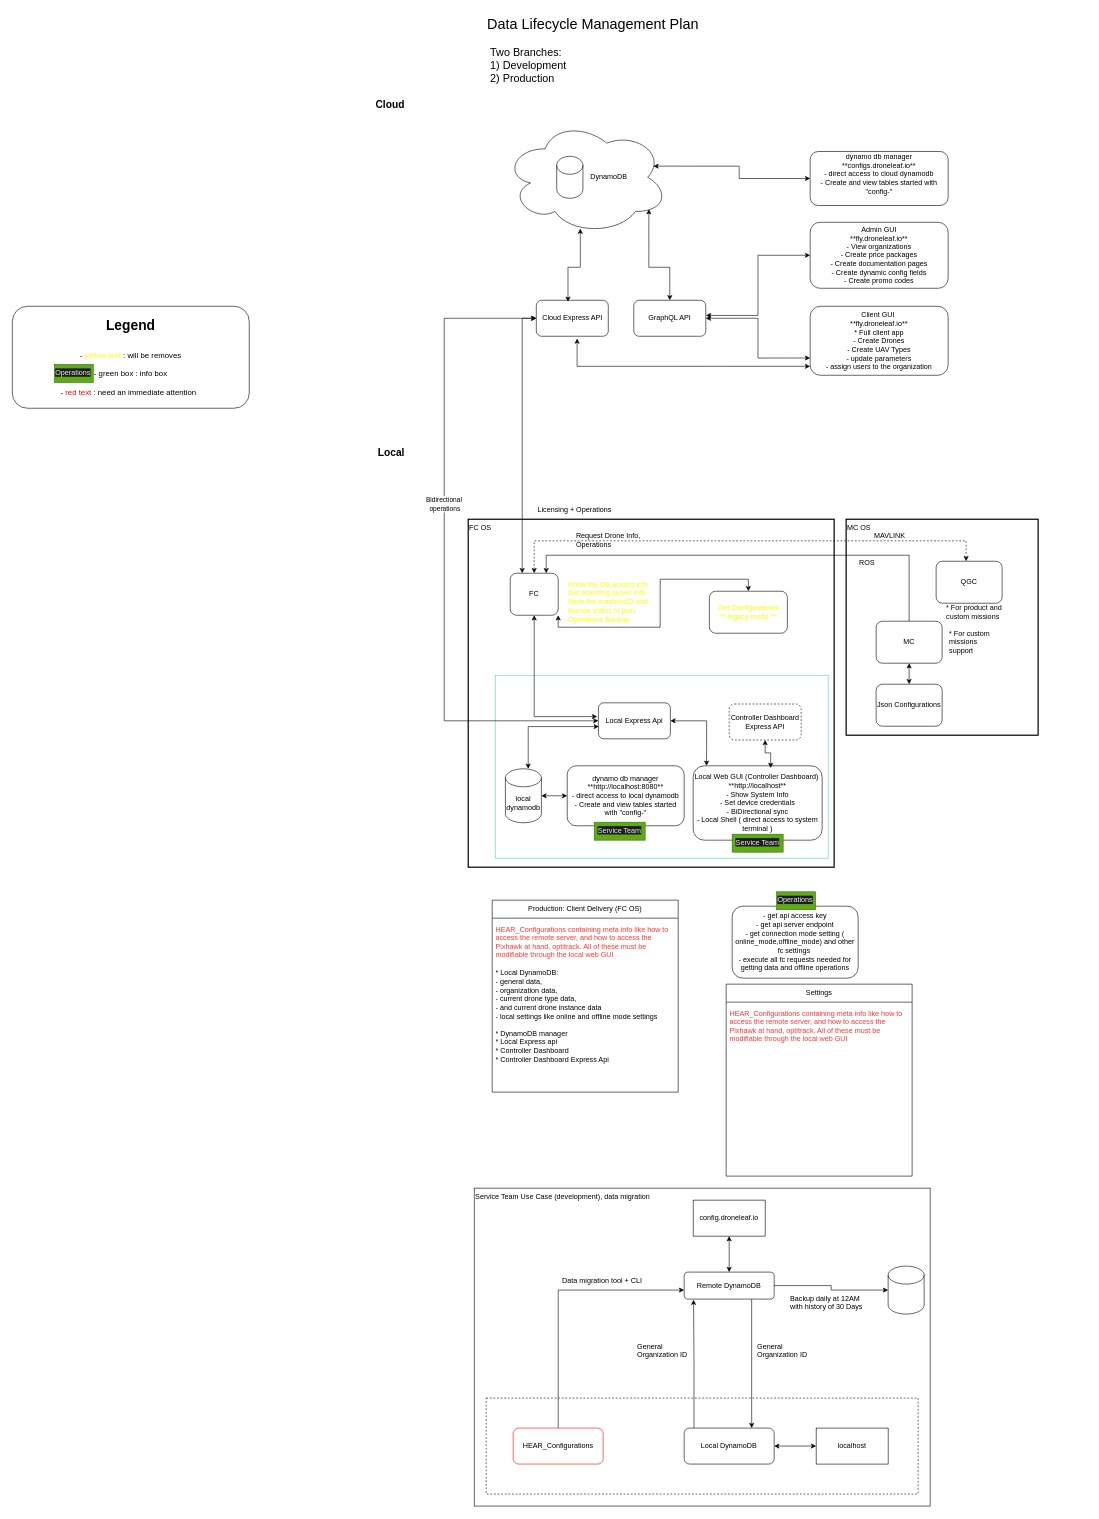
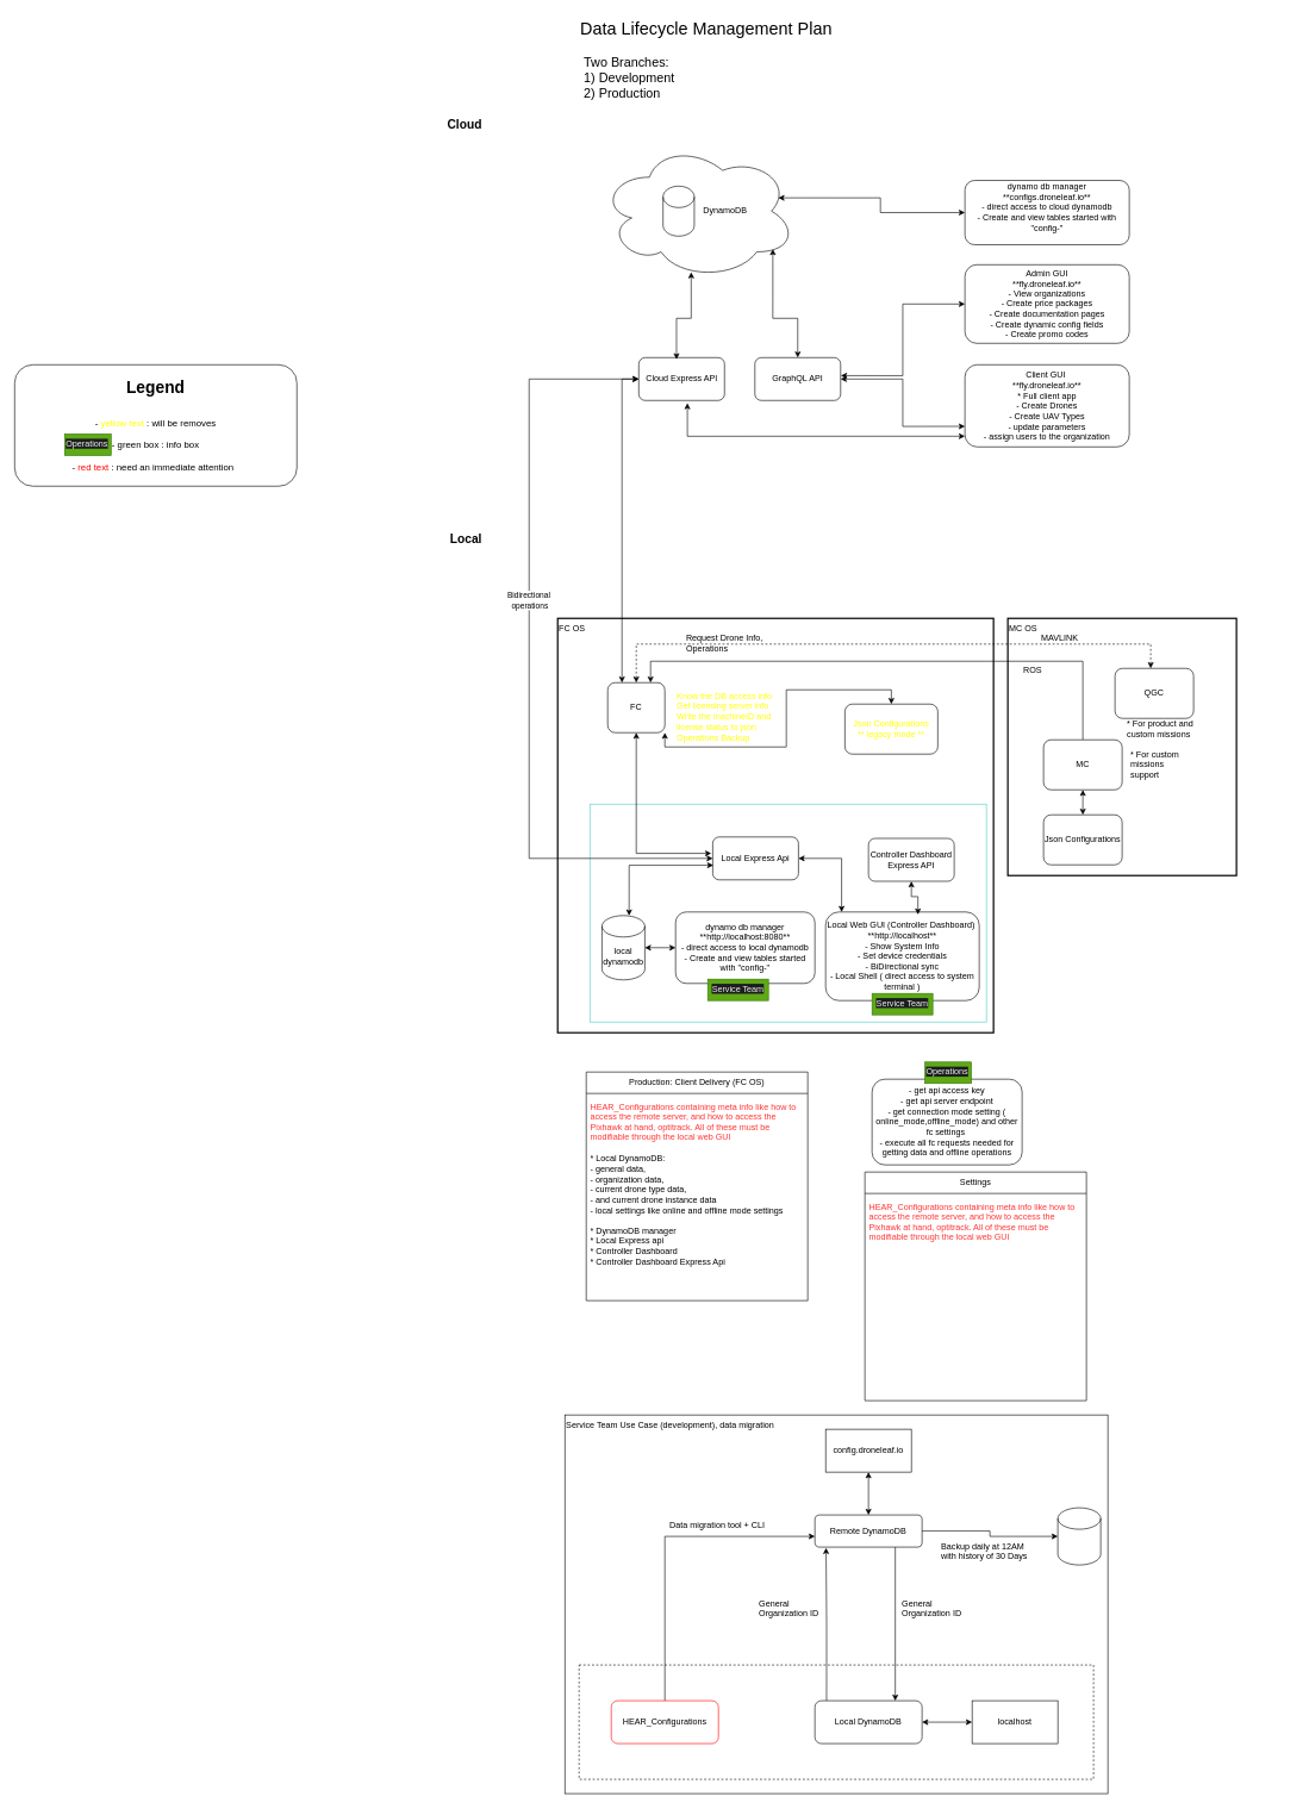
- <mxCell id="45" value="Licensing + Operations" style="text;html=1;align=left;verticalAlign=top;whiteSpace=wrap;rounded=0;" parent="1" vertex="1"><mxGeometry x="893.5" y="835" width="162.5" height="30" as="geometry" /></mxCell>
- <mxCell id="13" value="&lt;font color=&quot;#ffff00&quot;&gt;Get Configurations&lt;/font&gt;&lt;div&gt;&lt;font color=&quot;#ffff00&quot;&gt;** legacy mode **&lt;/font&gt;&lt;/div&gt;" style="rounded=1;whiteSpace=wrap;html=1;" parent="1" vertex="1"><mxGeometry x="1182" y="985" width="130" height="70" as="geometry" /></mxCell>
+ <mxCell id="13" value="&lt;font color=&quot;#ffff00&quot;&gt;Json Configurations&lt;/font&gt;&lt;div&gt;&lt;font color=&quot;#ffff00&quot;&gt;** legacy mode **&lt;/font&gt;&lt;/div&gt;" style="rounded=1;whiteSpace=wrap;html=1;" parent="1" vertex="1"><mxGeometry x="1182" y="985" width="130" height="70" as="geometry" /></mxCell>
- <mxCell id="68" value="Controller Dashboard Express API" style="rounded=1;whiteSpace=wrap;html=1;dashed=1;" parent="1" vertex="1"><mxGeometry x="1215" y="1173" width="120" height="60" as="geometry" /></mxCell>
+ <mxCell id="68" value="Controller Dashboard Express API" style="rounded=1;whiteSpace=wrap;html=1;" parent="1" vertex="1"><mxGeometry x="1215" y="1173" width="120" height="60" as="geometry" /></mxCell>
